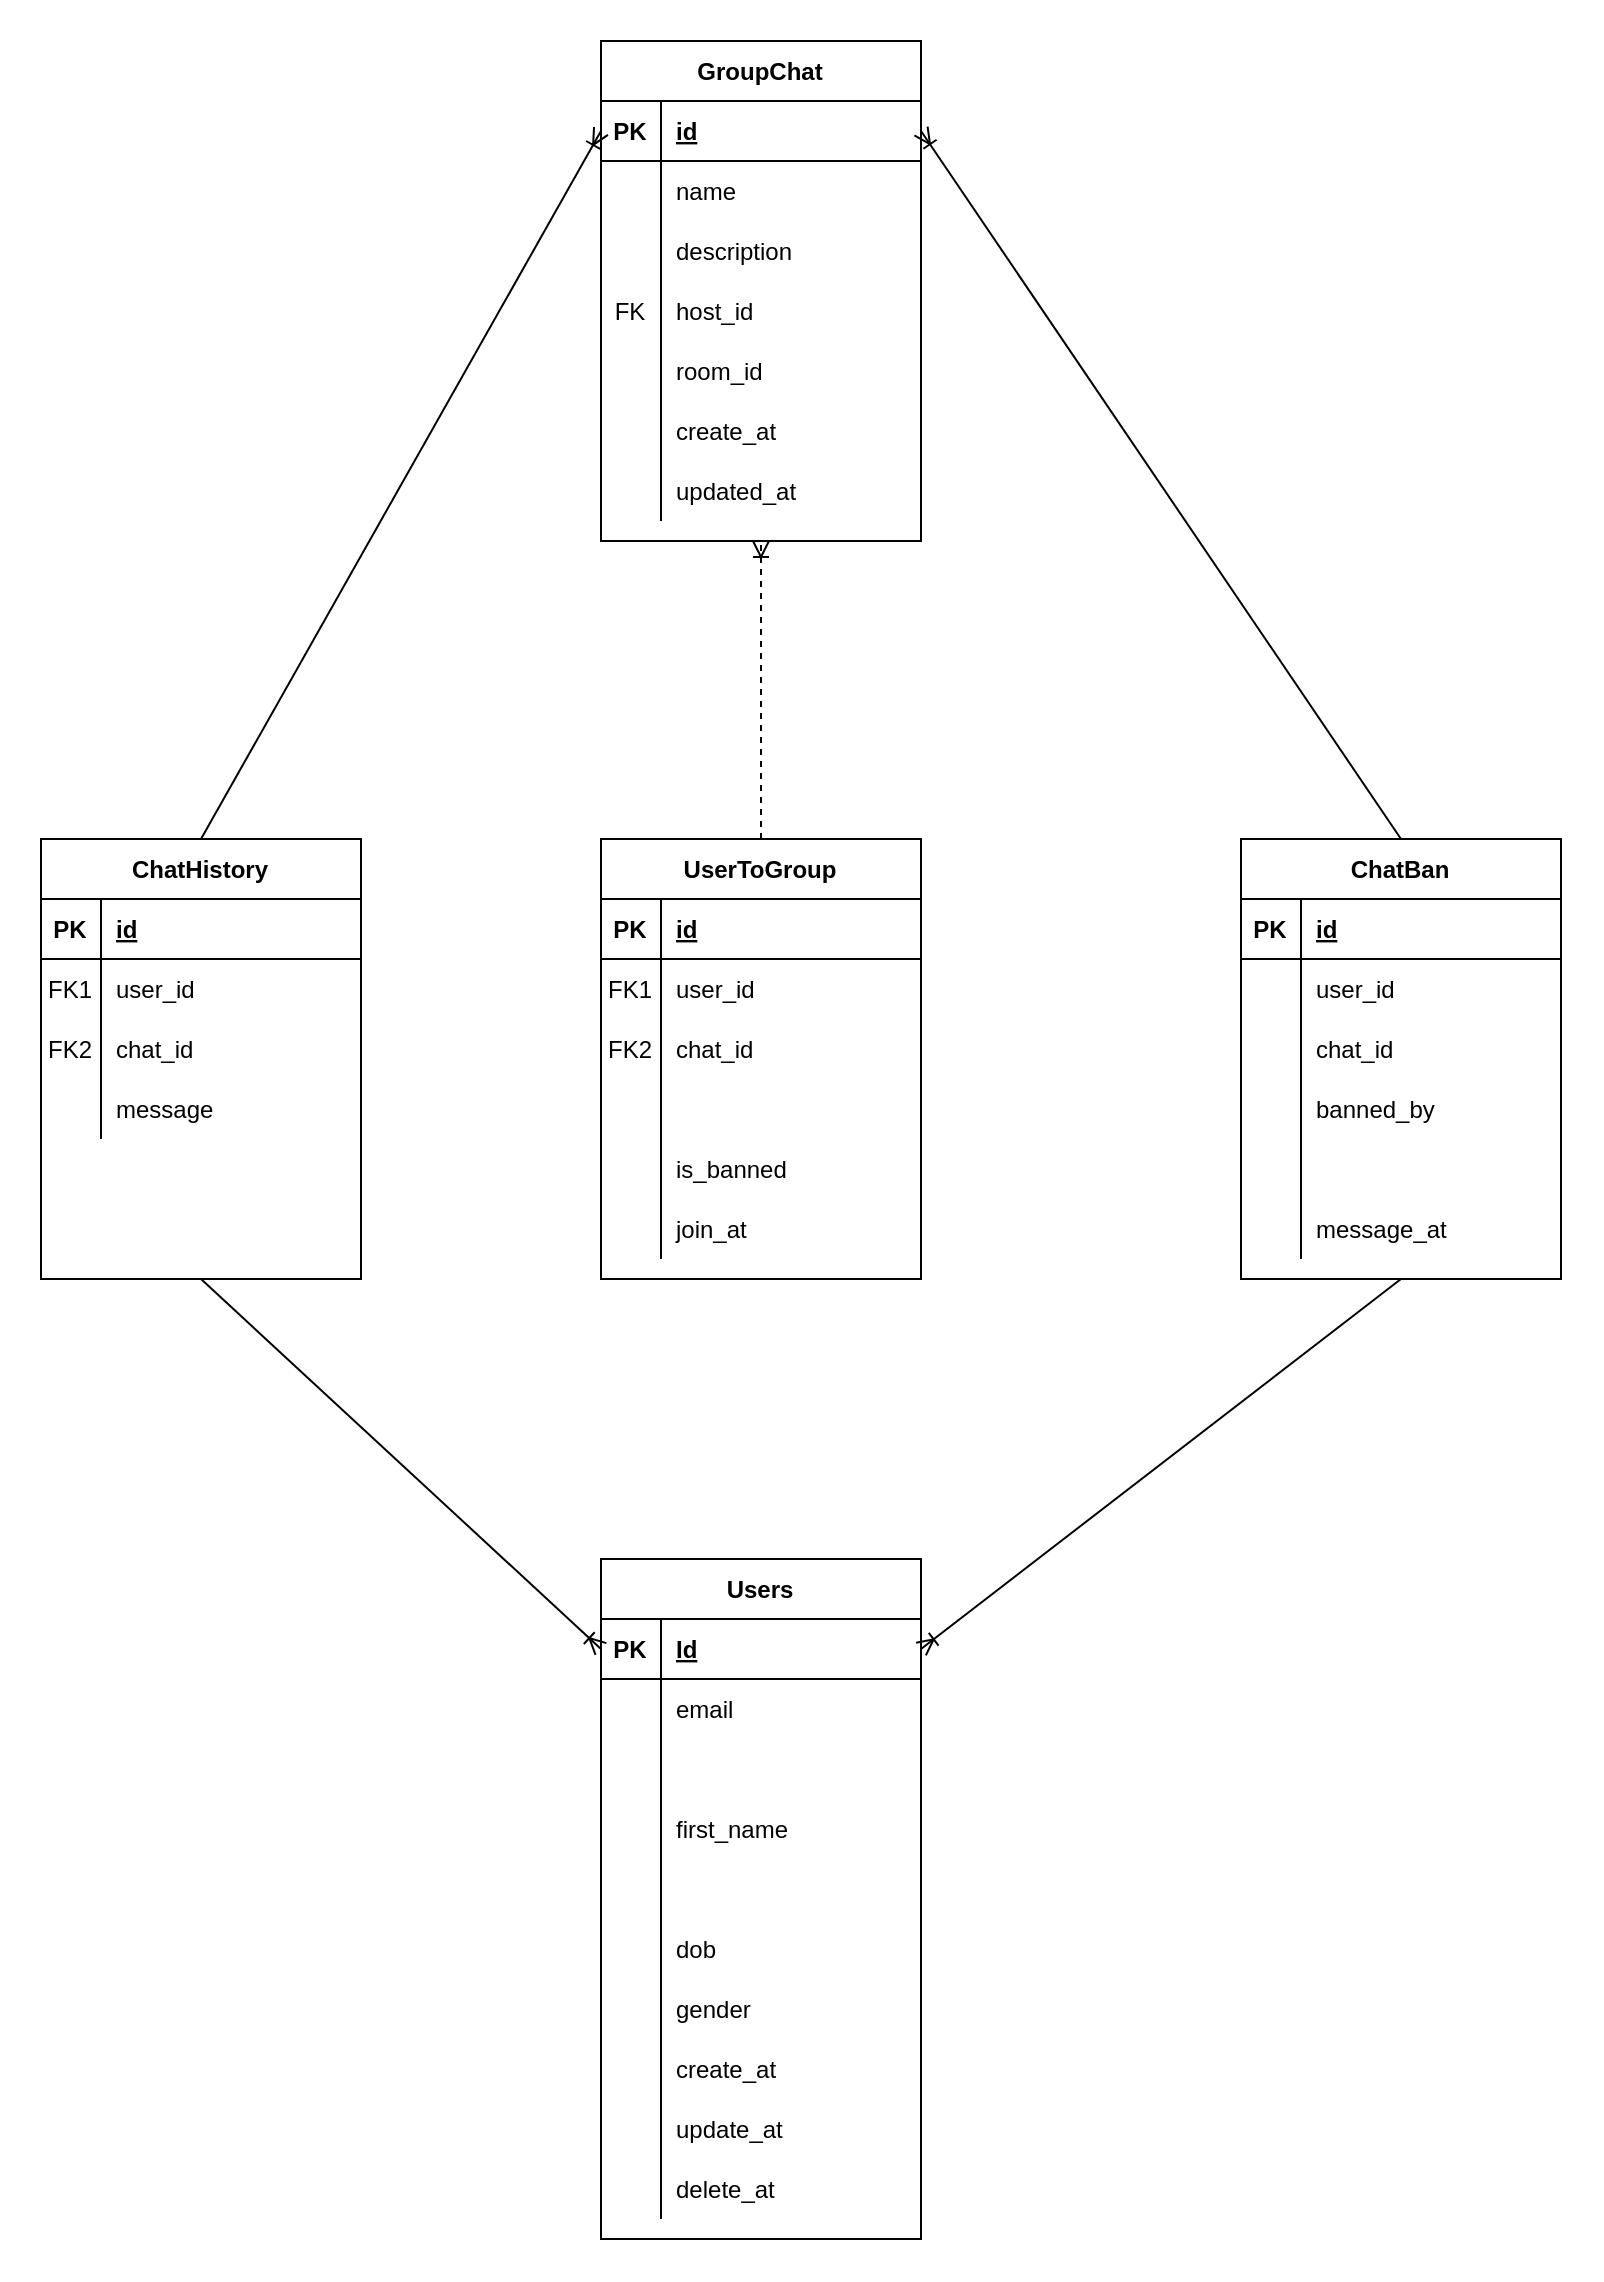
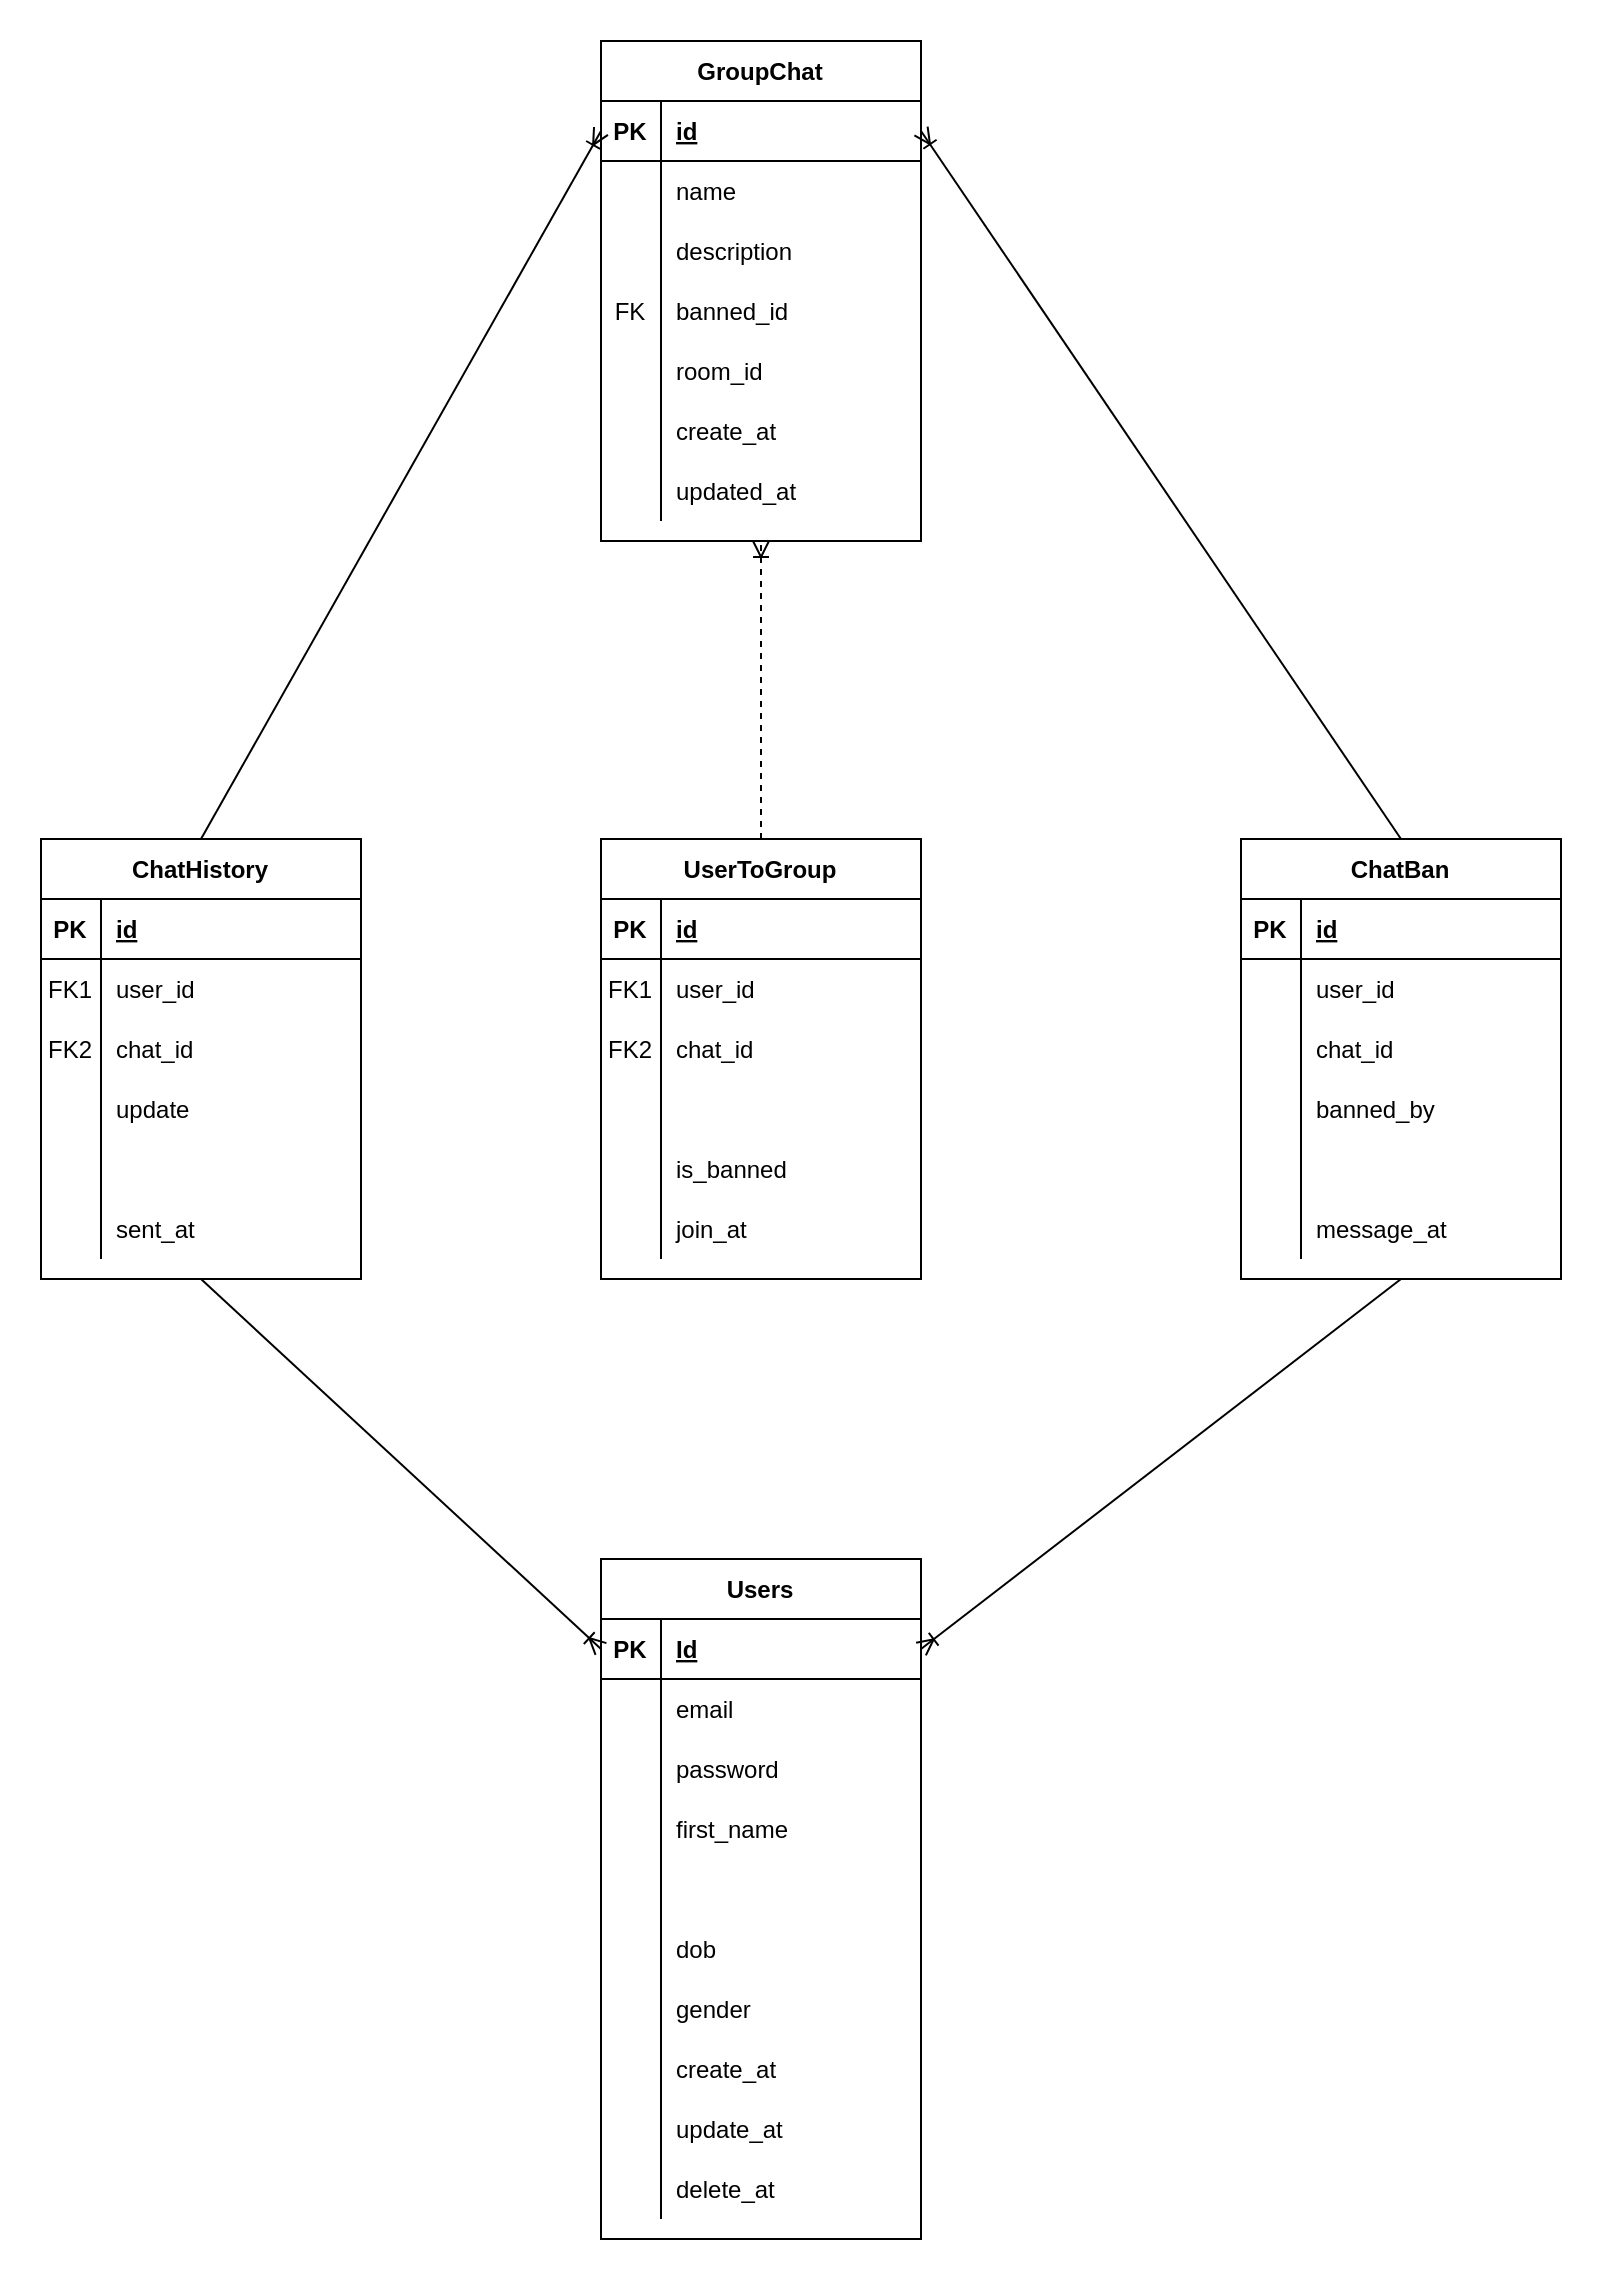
- <mxCell id="14" value="host_id" style="shape=partialRectangle;overflow=hidden;connectable=0;fillColor=none;top=0;left=0;bottom=0;right=0;align=left;spacingLeft=6;" parent="12" vertex="1"><mxGeometry x="30" width="130" height="30" as="geometry"><mxRectangle width="130" height="30" as="alternateBounds" /></mxGeometry></mxCell>
+ <mxCell id="14" value="banned_id" style="shape=partialRectangle;overflow=hidden;connectable=0;fillColor=none;top=0;left=0;bottom=0;right=0;align=left;spacingLeft=6;" parent="12" vertex="1"><mxGeometry x="30" width="130" height="30" as="geometry"><mxRectangle width="130" height="30" as="alternateBounds" /></mxGeometry></mxCell>
- <mxCell id="107" value="message" style="shape=partialRectangle;overflow=hidden;connectable=0;fillColor=none;top=0;left=0;bottom=0;right=0;align=left;spacingLeft=6;" parent="105" vertex="1"><mxGeometry x="30" width="130" height="30" as="geometry"><mxRectangle width="130" height="30" as="alternateBounds" /></mxGeometry></mxCell>
+ <mxCell id="107" value="update" style="shape=partialRectangle;overflow=hidden;connectable=0;fillColor=none;top=0;left=0;bottom=0;right=0;align=left;spacingLeft=6;" parent="105" vertex="1"><mxGeometry x="30" width="130" height="30" as="geometry"><mxRectangle width="130" height="30" as="alternateBounds" /></mxGeometry></mxCell>
+ <mxCell id="112" value="sent_at" style="shape=partialRectangle;overflow=hidden;connectable=0;fillColor=none;top=0;left=0;bottom=0;right=0;align=left;spacingLeft=6;" parent="110" vertex="1"><mxGeometry x="30" width="130" height="30" as="geometry"><mxRectangle width="130" height="30" as="alternateBounds" /></mxGeometry></mxCell>
+ <mxCell id="33" value="password" style="shape=partialRectangle;overflow=hidden;connectable=0;fillColor=none;top=0;left=0;bottom=0;right=0;align=left;spacingLeft=6;" parent="31" vertex="1"><mxGeometry x="30" width="130" height="30" as="geometry"><mxRectangle width="130" height="30" as="alternateBounds" /></mxGeometry></mxCell>
